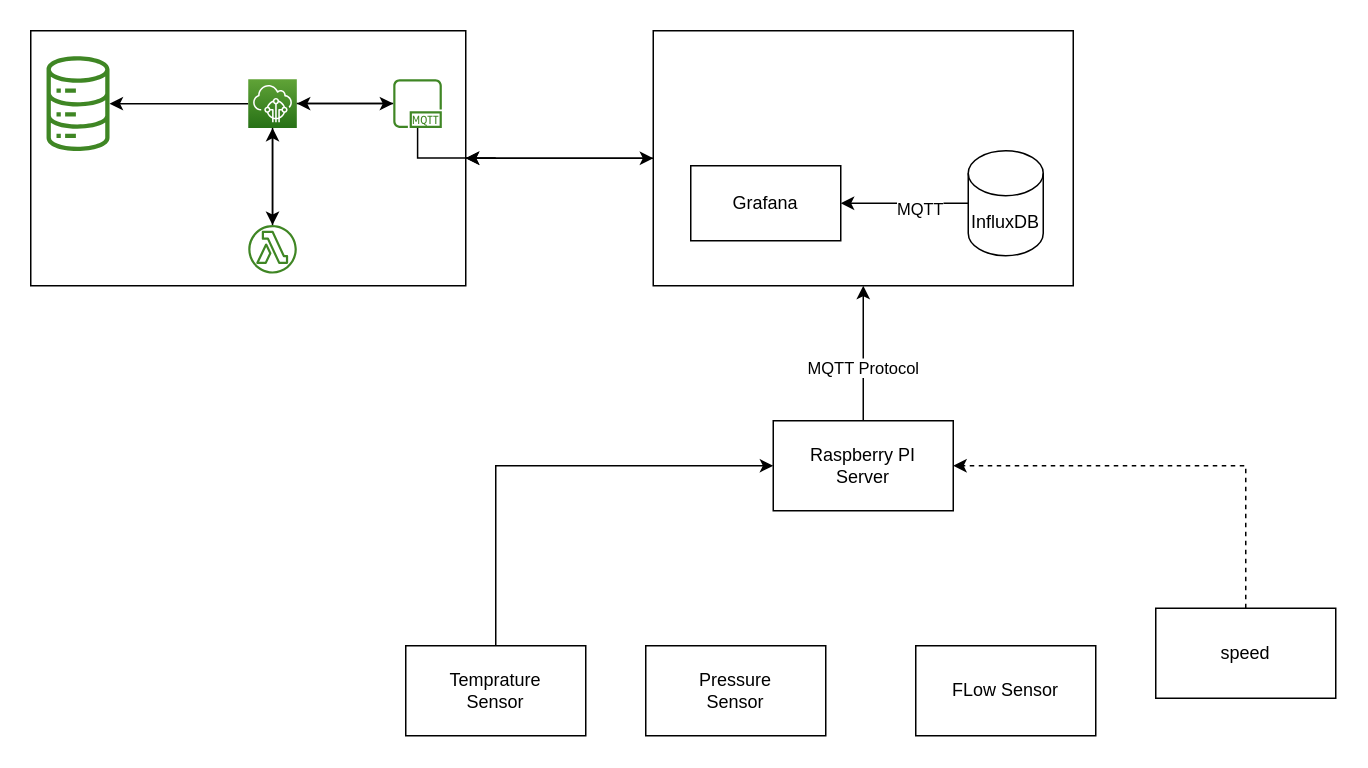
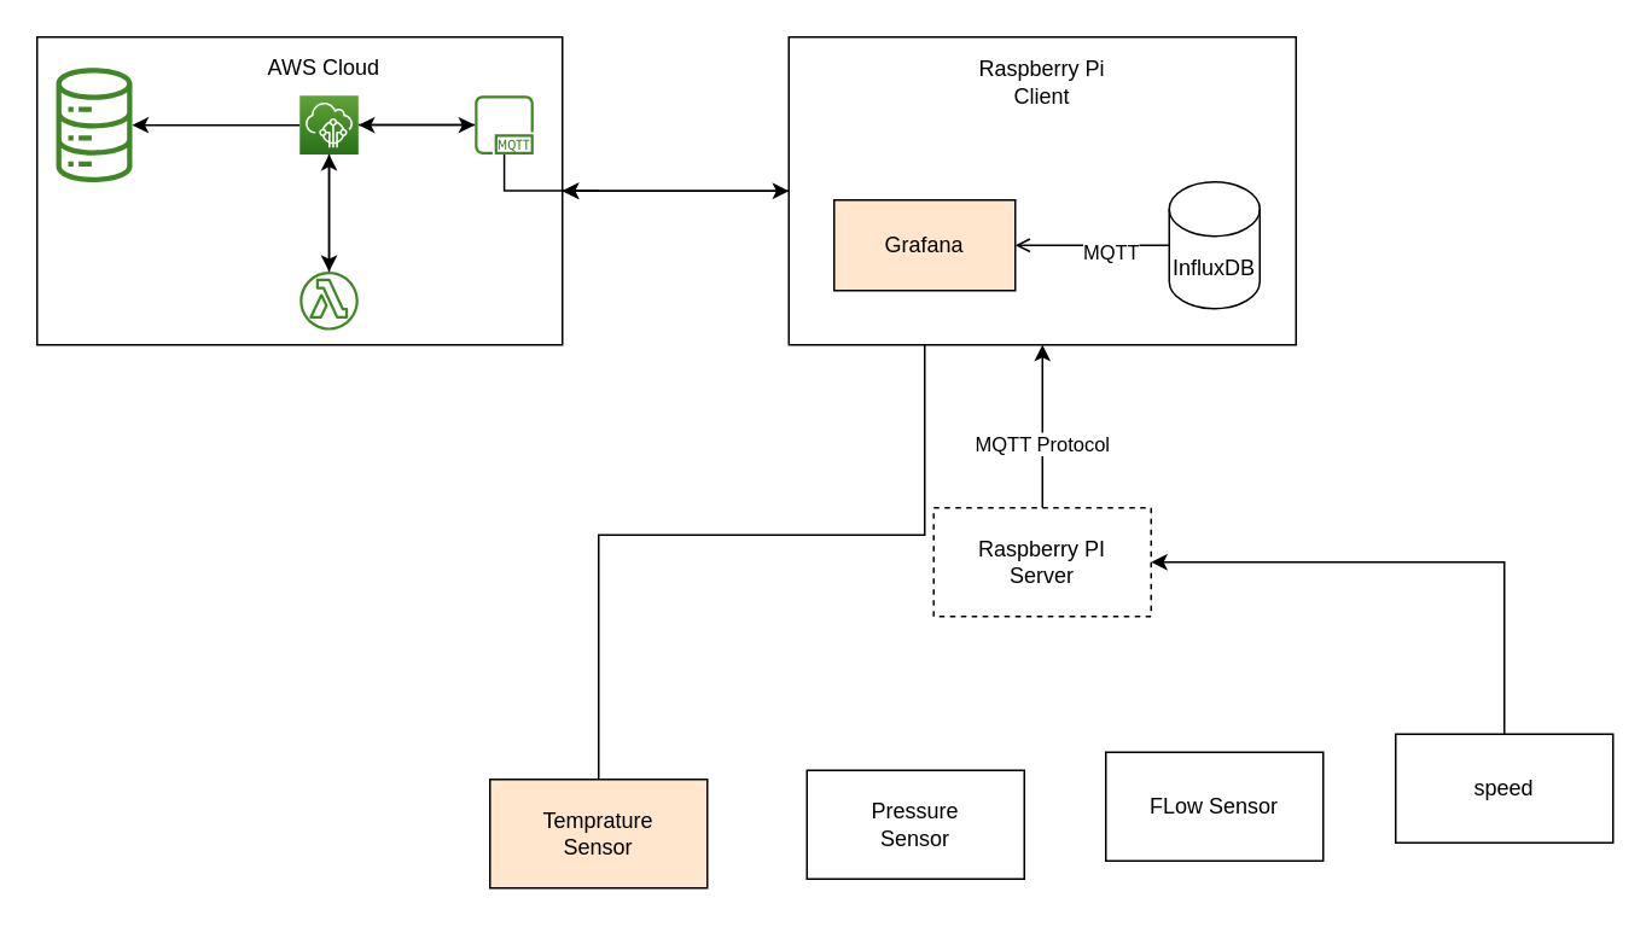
+ <mxCell id="30" value="AWS Cloud" style="text;html=1;strokeColor=none;fillColor=none;align=center;verticalAlign=middle;whiteSpace=wrap;rounded=0;" vertex="1" parent="18"><mxGeometry x="117" y="2" width="83" height="30" as="geometry" /></mxCell>
+ <mxCell id="13" value="Raspberry Pi&lt;br&gt;Client" style="text;html=1;strokeColor=none;fillColor=none;align=center;verticalAlign=middle;whiteSpace=wrap;rounded=0;" vertex="1" parent="1"><mxGeometry x="530" y="30" width="90" height="30" as="geometry" /></mxCell>
- <mxCell id="17" value="Grafana" style="rounded=0;whiteSpace=wrap;html=1;" vertex="1" parent="1"><mxGeometry x="460" y="110" width="100" height="50" as="geometry" /></mxCell>
+ <mxCell id="17" value="Grafana" style="rounded=0;whiteSpace=wrap;html=1;fillColor=#ffe6cc;" vertex="1" parent="1"><mxGeometry x="460" y="110" width="100" height="50" as="geometry" /></mxCell>
- <mxCell id="14" style="edgeStyle=orthogonalEdgeStyle;rounded=0;orthogonalLoop=1;jettySize=auto;html=1;entryX=1;entryY=0.5;entryDx=0;entryDy=0;" edge="1" parent="1" source="16" target="17"><mxGeometry relative="1" as="geometry" /></mxCell>
+ <mxCell id="14" style="edgeStyle=orthogonalEdgeStyle;rounded=0;orthogonalLoop=1;jettySize=auto;html=1;entryX=1;entryY=0.5;entryDx=0;entryDy=0;endArrow=open;" edge="1" parent="1" source="16" target="17"><mxGeometry relative="1" as="geometry" /></mxCell>
- <mxCell id="2" style="edgeStyle=orthogonalEdgeStyle;rounded=0;orthogonalLoop=1;jettySize=auto;html=1;exitX=0.5;exitY=0;exitDx=0;exitDy=0;entryX=0;entryY=0.5;entryDx=0;entryDy=0;" edge="1" parent="1" source="3" target="10"><mxGeometry relative="1" as="geometry" /></mxCell>
+ <mxCell id="2" style="edgeStyle=orthogonalEdgeStyle;rounded=0;orthogonalLoop=1;jettySize=auto;html=1;exitX=0.5;exitY=0;exitDx=0;exitDy=0;" edge="1" parent="1" source="3" target="17"><mxGeometry relative="1" as="geometry" /></mxCell>
- <mxCell id="10" value="Raspberry PI&lt;br&gt;Server" style="rounded=0;whiteSpace=wrap;html=1;" vertex="1" parent="1"><mxGeometry x="515" y="280" width="120" height="60" as="geometry" /></mxCell>
+ <mxCell id="10" value="Raspberry PI&lt;br&gt;Server" style="rounded=0;whiteSpace=wrap;html=1;dashed=1;" vertex="1" parent="1"><mxGeometry x="515" y="280" width="120" height="60" as="geometry" /></mxCell>
- <mxCell id="6" style="edgeStyle=orthogonalEdgeStyle;rounded=0;orthogonalLoop=1;jettySize=auto;html=1;entryX=1;entryY=0.5;entryDx=0;entryDy=0;dashed=1;" edge="1" parent="1" source="7" target="10"><mxGeometry relative="1" as="geometry"><Array as="points"><mxPoint x="830" y="310" /></Array></mxGeometry></mxCell>
+ <mxCell id="6" style="edgeStyle=orthogonalEdgeStyle;rounded=0;orthogonalLoop=1;jettySize=auto;html=1;entryX=1;entryY=0.5;entryDx=0;entryDy=0;" edge="1" parent="1" source="7" target="10"><mxGeometry relative="1" as="geometry"><Array as="points"><mxPoint x="830" y="310" /></Array></mxGeometry></mxCell>
- <mxCell id="3" value="Temprature&lt;br&gt;Sensor" style="rounded=0;whiteSpace=wrap;html=1;" vertex="1" parent="1"><mxGeometry x="270" y="430" width="120" height="60" as="geometry" /></mxCell>
+ <mxCell id="3" value="Temprature&lt;br&gt;Sensor" style="rounded=0;whiteSpace=wrap;html=1;fillColor=#ffe6cc;" vertex="1" parent="1"><mxGeometry x="270" y="430" width="120" height="60" as="geometry" /></mxCell>
- <mxCell id="4" value="Pressure&lt;br&gt;Sensor" style="rounded=0;whiteSpace=wrap;html=1;" vertex="1" parent="1"><mxGeometry x="430" y="430" width="120" height="60" as="geometry" /></mxCell>
+ <mxCell id="4" value="Pressure&lt;br&gt;Sensor" style="rounded=0;whiteSpace=wrap;html=1;" vertex="1" parent="1"><mxGeometry x="445" y="425" width="120" height="60" as="geometry" /></mxCell>
- <mxCell id="5" value="FLow Sensor" style="rounded=0;whiteSpace=wrap;html=1;" vertex="1" parent="1"><mxGeometry x="610" y="430" width="120" height="60" as="geometry" /></mxCell>
+ <mxCell id="5" value="FLow Sensor" style="rounded=0;whiteSpace=wrap;html=1;" vertex="1" parent="1"><mxGeometry x="610" y="415" width="120" height="60" as="geometry" /></mxCell>
